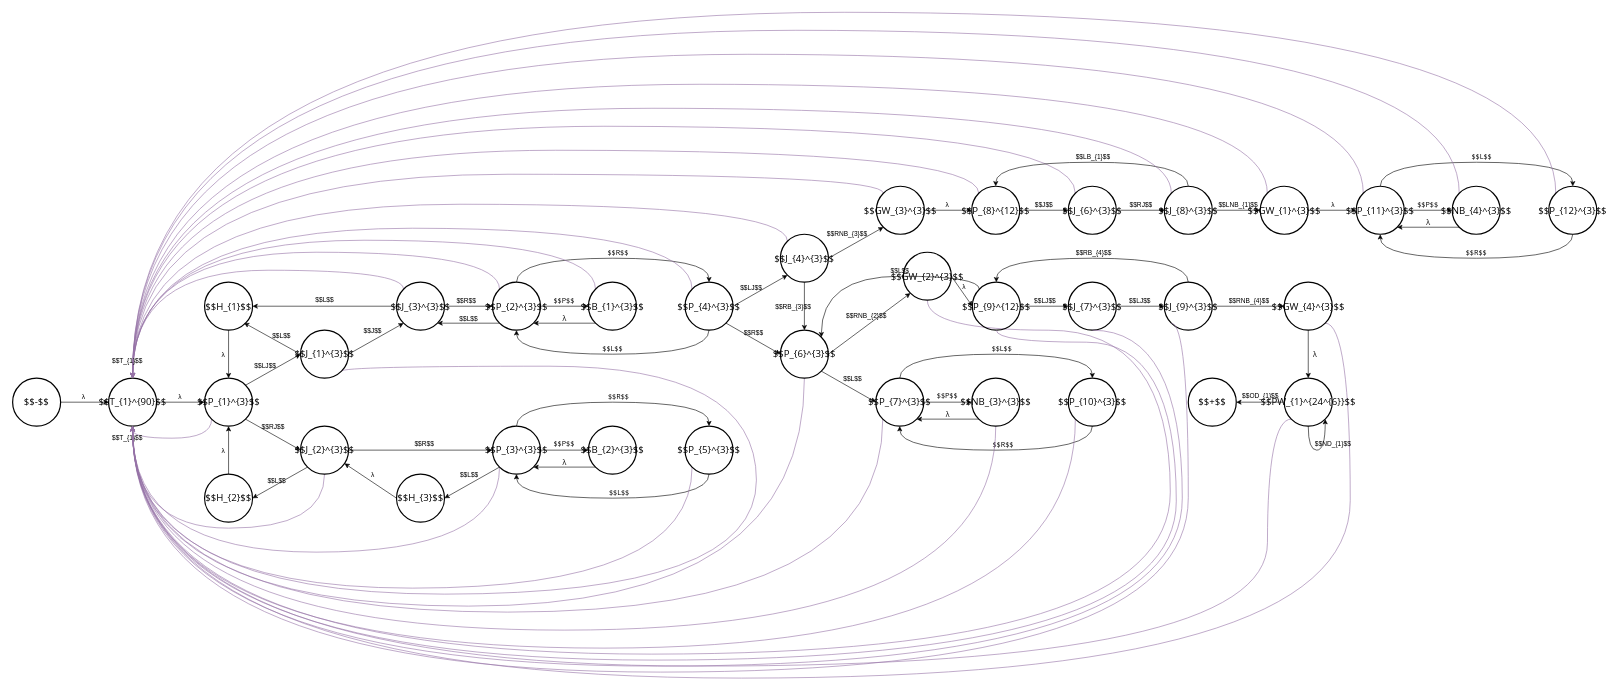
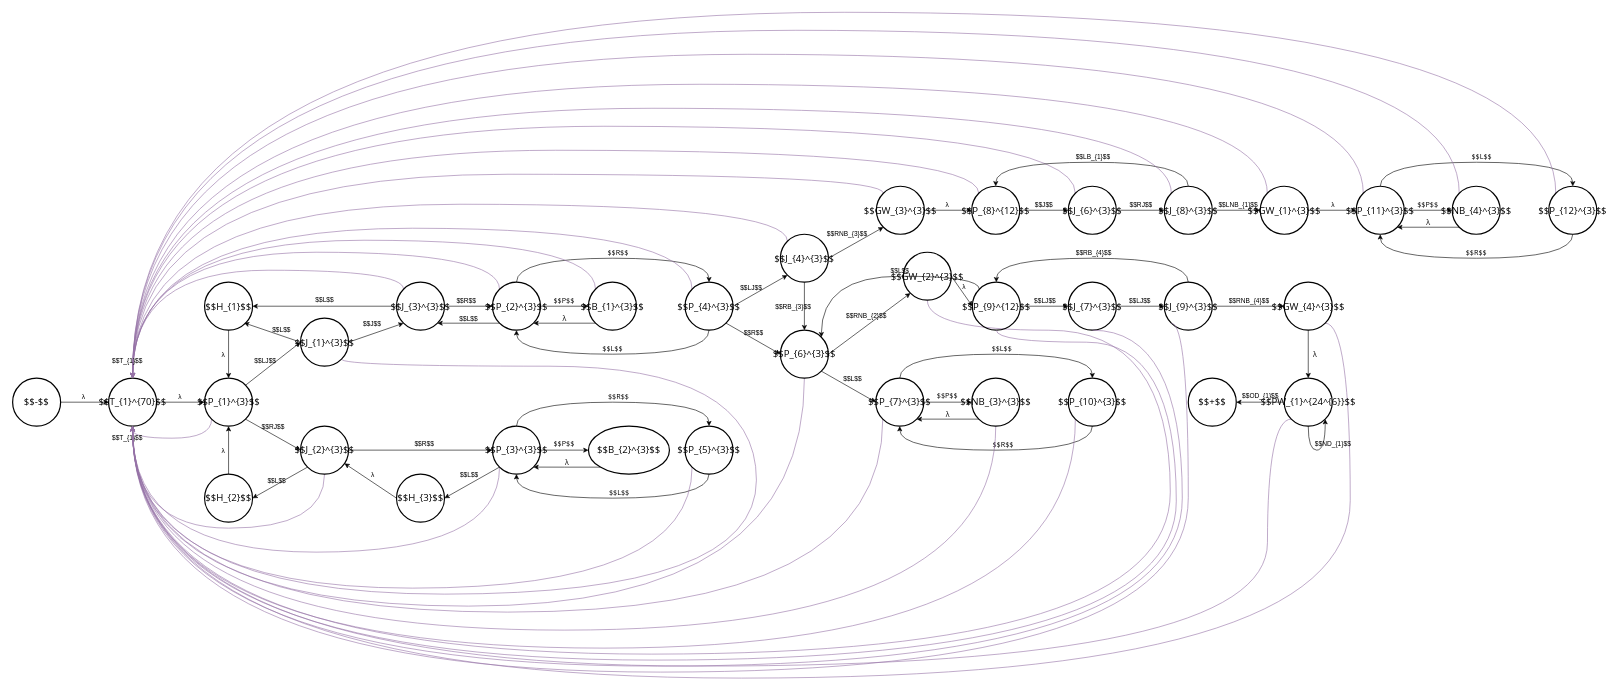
- <mxCell id="139" style="edgeStyle=none;rounded=0;orthogonalLoop=1;jettySize=auto;html=1;exitX=1;exitY=0.5;exitDx=0;exitDy=0;entryX=0;entryY=0.5;entryDx=0;entryDy=0;strokeColor=default;align=center;verticalAlign=middle;fontFamily=Helvetica;fontSize=11;fontColor=default;labelBackgroundColor=default;endArrow=diamond;" edge="1" parent="1" source="142" target="148"><mxGeometry relative="1" as="geometry" /></mxCell>
+ <mxCell id="139" style="edgeStyle=none;rounded=0;orthogonalLoop=1;jettySize=auto;html=1;exitX=1;exitY=0.5;exitDx=0;exitDy=0;entryX=0;entryY=0.5;entryDx=0;entryDy=0;strokeColor=default;align=center;verticalAlign=middle;fontFamily=Helvetica;fontSize=11;fontColor=default;labelBackgroundColor=default;endArrow=classic;" edge="1" parent="1" source="142" target="148"><mxGeometry relative="1" as="geometry" /></mxCell>
- <mxCell id="43" value="$$J_{1}^{3}$$" style="ellipse;whiteSpace=wrap;html=1;aspect=fixed;fillColor=none;fontSize=16;fontFamily=Open Sans;strokeWidth=2;" vertex="1" parent="1"><mxGeometry x="500" y="550" width="80" height="80" as="geometry" /></mxCell>
+ <mxCell id="43" value="$$J_{1}^{3}$$" style="ellipse;whiteSpace=wrap;html=1;aspect=fixed;fillColor=none;fontSize=16;fontFamily=Open Sans;strokeWidth=2;" vertex="1" parent="1"><mxGeometry x="500" y="530" width="80" height="80" as="geometry" /></mxCell>
- <mxCell id="4" value="$$T_{1}^{90}$$" style="ellipse;whiteSpace=wrap;html=1;aspect=fixed;fillColor=none;fontSize=16;fontFamily=Open Sans;strokeWidth=2;" parent="1" vertex="1"><mxGeometry x="180" y="630" width="80" height="80" as="geometry" /></mxCell>
+ <mxCell id="4" value="$$T_{1}^{70}$$" style="ellipse;whiteSpace=wrap;html=1;aspect=fixed;fillColor=none;fontSize=16;fontFamily=Open Sans;strokeWidth=2;" parent="1" vertex="1"><mxGeometry x="180" y="630" width="80" height="80" as="geometry" /></mxCell>
- <mxCell id="37" value="$$B_{2}^{3}$$" style="ellipse;whiteSpace=wrap;html=1;aspect=fixed;fillColor=none;fontSize=16;fontFamily=Open Sans;strokeWidth=2;" vertex="1" parent="1"><mxGeometry x="980" y="709.95" width="80" height="80" as="geometry" /></mxCell>
+ <mxCell id="37" value="$$B_{2}^{3}$$" style="ellipse;whiteSpace=wrap;html=1;aspect=fixed;fillColor=none;fontSize=16;fontFamily=Open Sans;strokeWidth=2;" vertex="1" parent="1"><mxGeometry x="980" y="709.95" width="135" height="80" as="geometry" /></mxCell>
